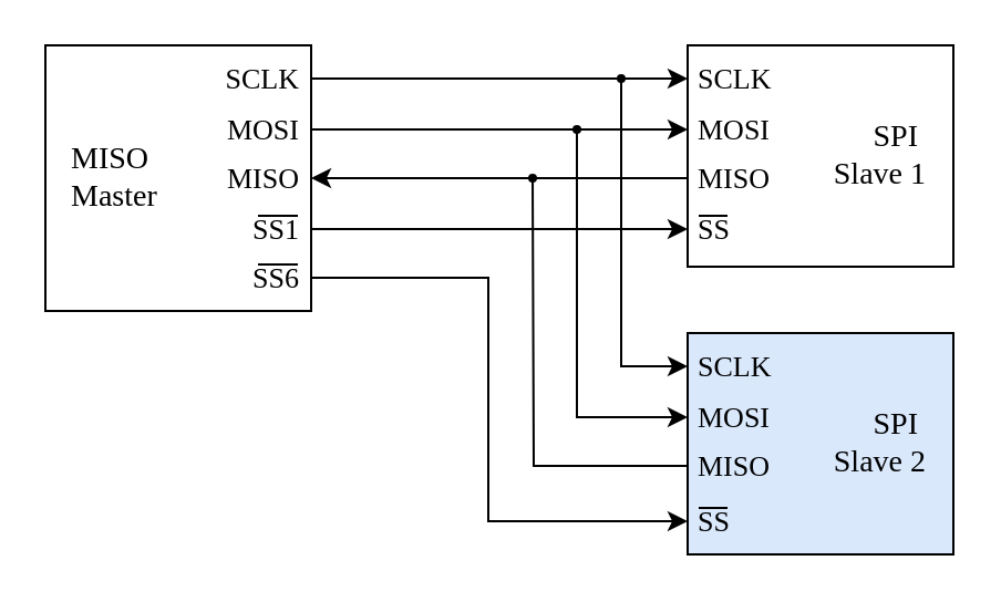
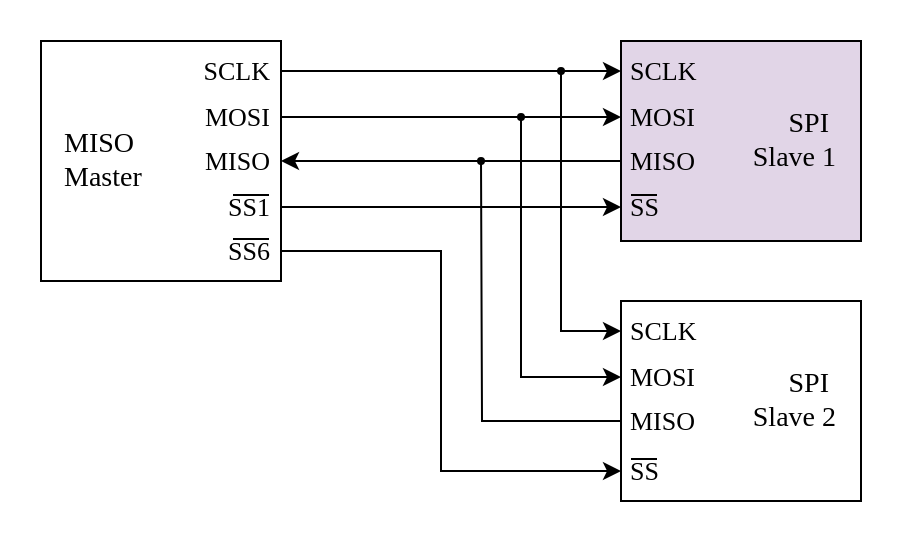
- <mxCell id="15" value="&lt;font face=&quot;NewsGotT&quot; style=&quot;font-size: 14px;&quot;&gt;SPI&amp;nbsp;&lt;/font&gt;&lt;div&gt;&lt;font face=&quot;NewsGotT&quot; style=&quot;font-size: 14px;&quot;&gt;Slave 1&lt;/font&gt;&lt;/div&gt;" style="whiteSpace=wrap;html=1;align=right;spacingLeft=0;spacingRight=10;" parent="1" vertex="1"><mxGeometry x="310" y="20" width="120" height="100" as="geometry" /></mxCell>
+ <mxCell id="15" value="&lt;font face=&quot;NewsGotT&quot; style=&quot;font-size: 14px;&quot;&gt;SPI&amp;nbsp;&lt;/font&gt;&lt;div&gt;&lt;font face=&quot;NewsGotT&quot; style=&quot;font-size: 14px;&quot;&gt;Slave 1&lt;/font&gt;&lt;/div&gt;" style="whiteSpace=wrap;html=1;align=right;spacingLeft=0;spacingRight=10;fillColor=#e1d5e7;" parent="1" vertex="1"><mxGeometry x="310" y="20" width="120" height="100" as="geometry" /></mxCell>
- <mxCell id="22" value="&lt;font face=&quot;NewsGotT&quot; style=&quot;font-size: 14px;&quot;&gt;SPI&amp;nbsp;&lt;/font&gt;&lt;div&gt;&lt;font face=&quot;NewsGotT&quot; style=&quot;font-size: 14px;&quot;&gt;Slave 2&lt;/font&gt;&lt;/div&gt;" style="whiteSpace=wrap;html=1;align=right;spacingLeft=0;spacingRight=10;fillColor=#dae8fc;" parent="1" vertex="1"><mxGeometry x="310" y="150" width="120" height="100" as="geometry" /></mxCell>
+ <mxCell id="22" value="&lt;font face=&quot;NewsGotT&quot; style=&quot;font-size: 14px;&quot;&gt;SPI&amp;nbsp;&lt;/font&gt;&lt;div&gt;&lt;font face=&quot;NewsGotT&quot; style=&quot;font-size: 14px;&quot;&gt;Slave 2&lt;/font&gt;&lt;/div&gt;" style="whiteSpace=wrap;html=1;align=right;spacingLeft=0;spacingRight=10;" parent="1" vertex="1"><mxGeometry x="310" y="150" width="120" height="100" as="geometry" /></mxCell>
